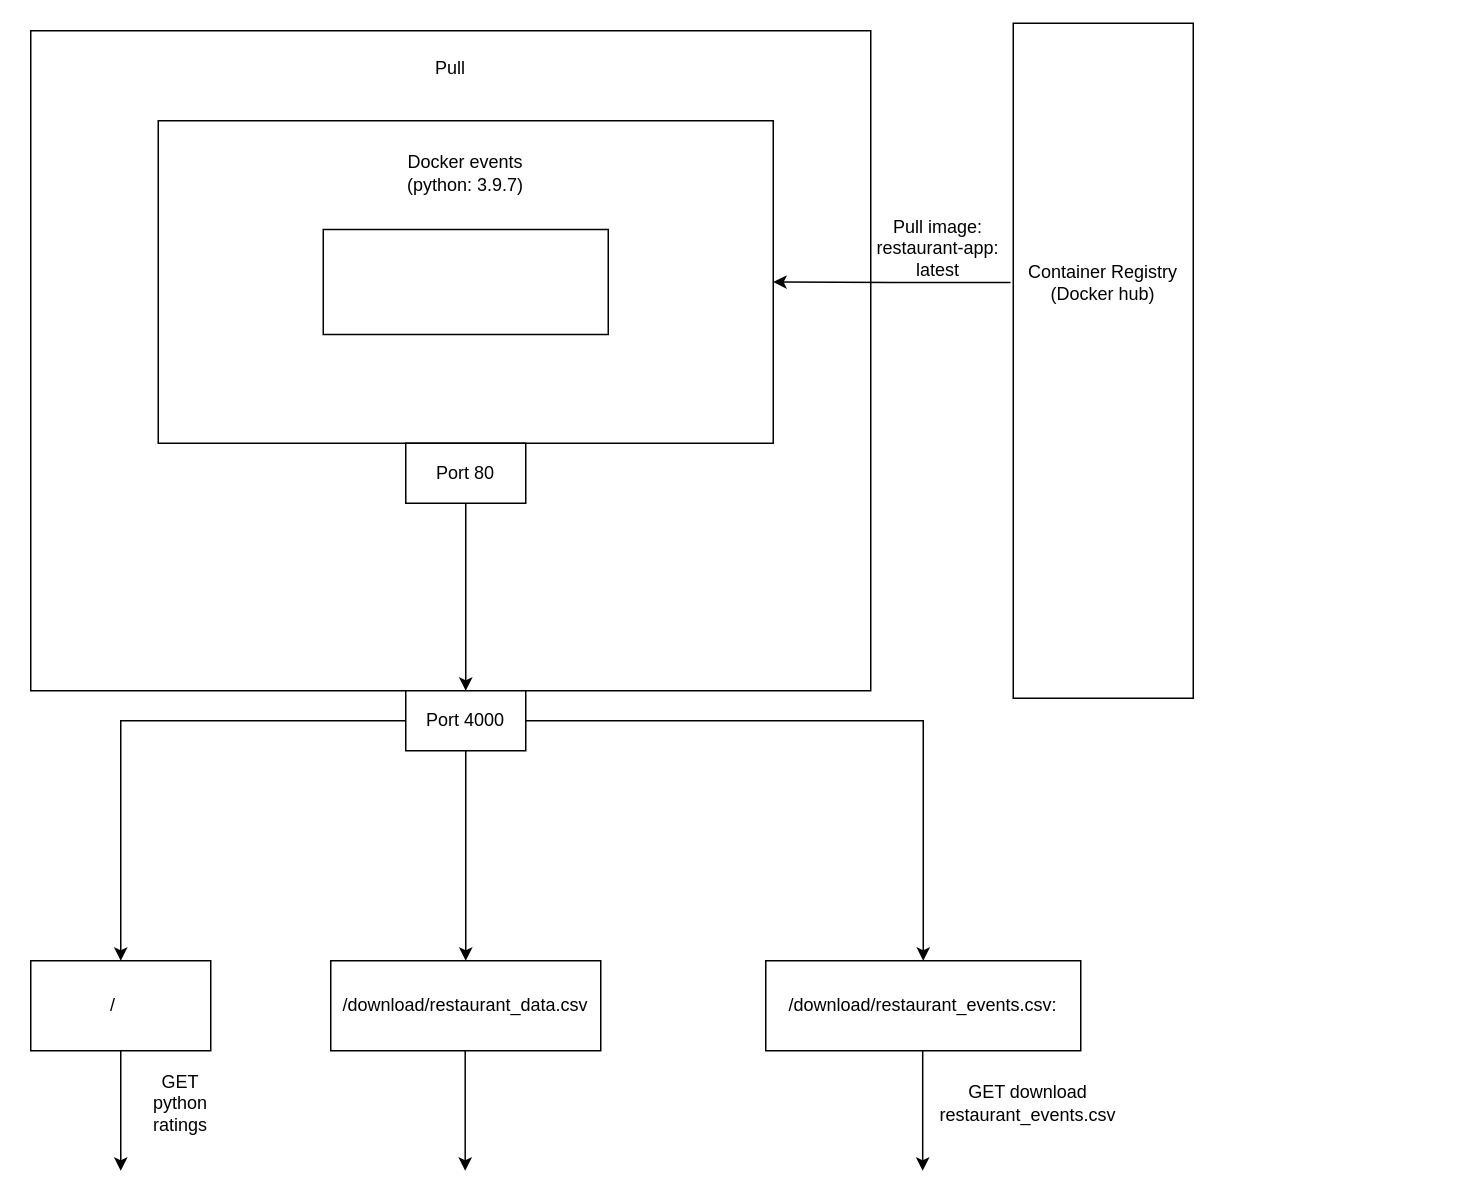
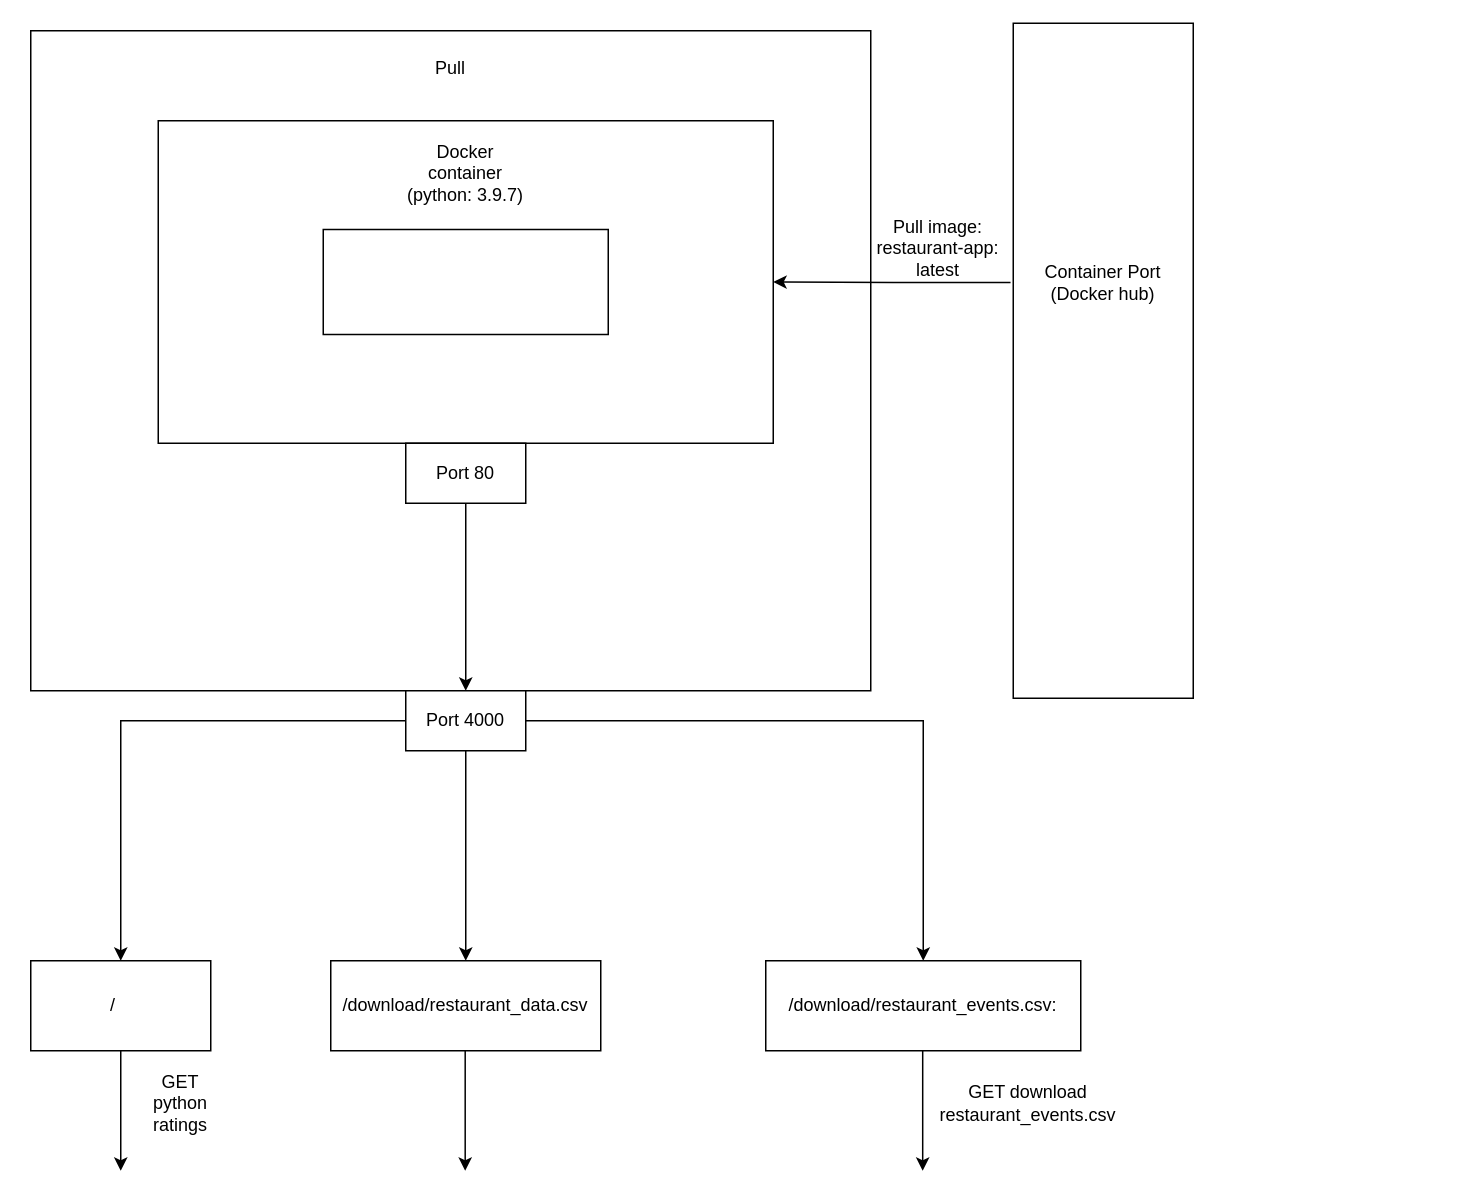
- <mxCell id="6" value="Docker events (python: 3.9.7)" style="text;html=1;strokeColor=none;fillColor=none;align=center;verticalAlign=middle;whiteSpace=wrap;rounded=0;" parent="1" vertex="1"><mxGeometry x="265" y="90" width="90" height="50" as="geometry" /></mxCell>
+ <mxCell id="6" value="Docker container (python: 3.9.7)" style="text;html=1;strokeColor=none;fillColor=none;align=center;verticalAlign=middle;whiteSpace=wrap;rounded=0;" parent="1" vertex="1"><mxGeometry x="265" y="90" width="90" height="50" as="geometry" /></mxCell>
- <mxCell id="3" value="Container Registry&lt;br&gt;(Docker hub)" style="text;html=1;strokeColor=none;fillColor=none;align=center;verticalAlign=middle;whiteSpace=wrap;rounded=0;" parent="1" vertex="1"><mxGeometry x="680" y="152.5" width="110" height="70" as="geometry" /></mxCell>
+ <mxCell id="3" value="Container Port&lt;br&gt;(Docker hub)" style="text;html=1;strokeColor=none;fillColor=none;align=center;verticalAlign=middle;whiteSpace=wrap;rounded=0;" parent="1" vertex="1"><mxGeometry x="680" y="152.5" width="110" height="70" as="geometry" /></mxCell>
